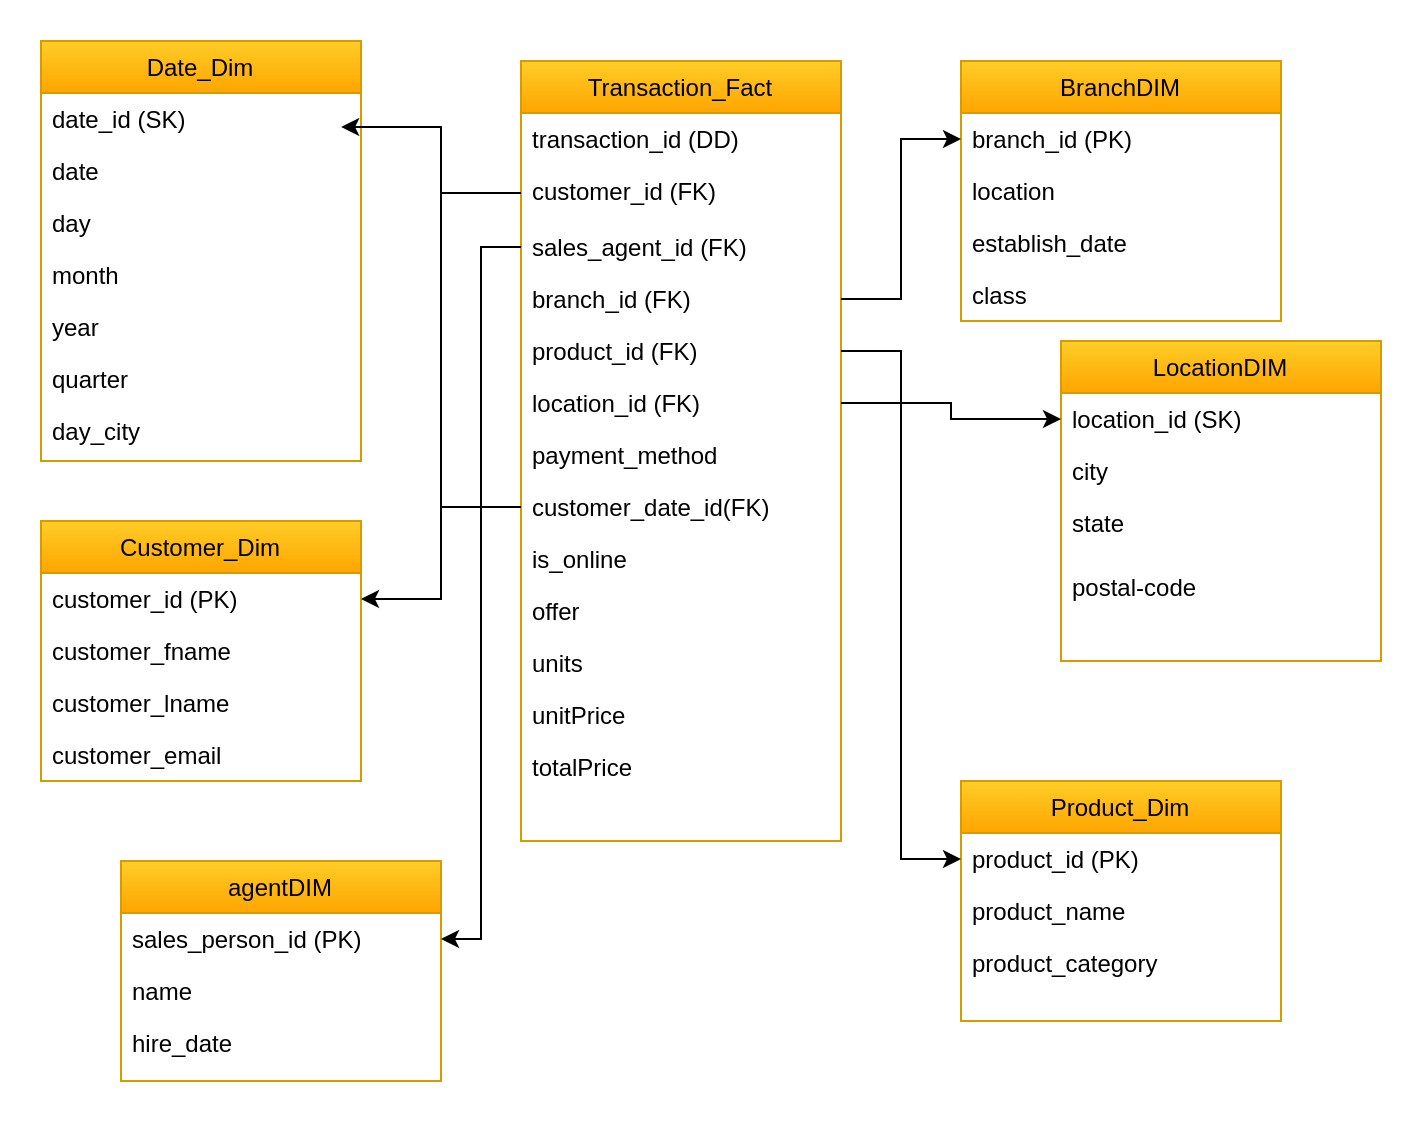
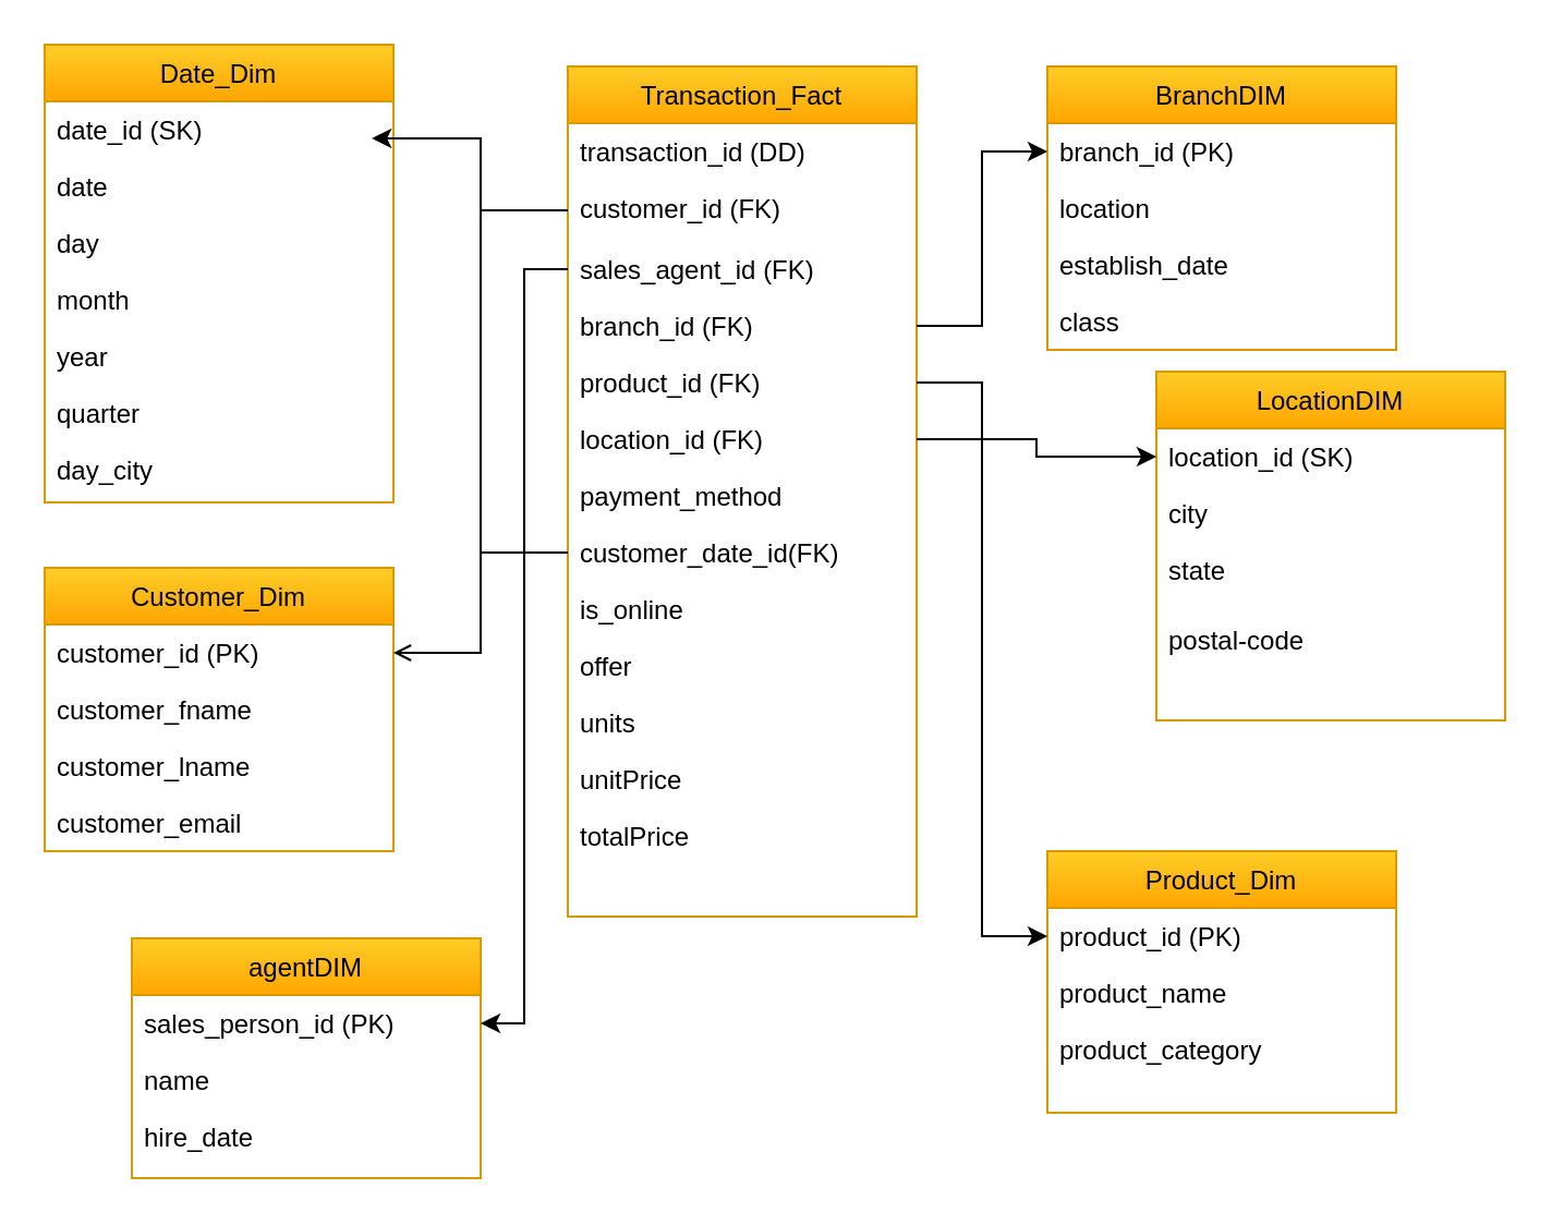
- <mxCell id="52" style="edgeStyle=orthogonalEdgeStyle;rounded=0;orthogonalLoop=1;jettySize=auto;html=1;exitX=0;exitY=0.5;exitDx=0;exitDy=0;entryX=1;entryY=0.5;entryDx=0;entryDy=0;" parent="1" source="4" target="22" edge="1"><mxGeometry relative="1" as="geometry" /></mxCell>
+ <mxCell id="52" style="edgeStyle=orthogonalEdgeStyle;rounded=0;orthogonalLoop=1;jettySize=auto;html=1;exitX=0;exitY=0.5;exitDx=0;exitDy=0;entryX=1;entryY=0.5;entryDx=0;entryDy=0;endArrow=open;" parent="1" source="4" target="22" edge="1"><mxGeometry relative="1" as="geometry" /></mxCell>
